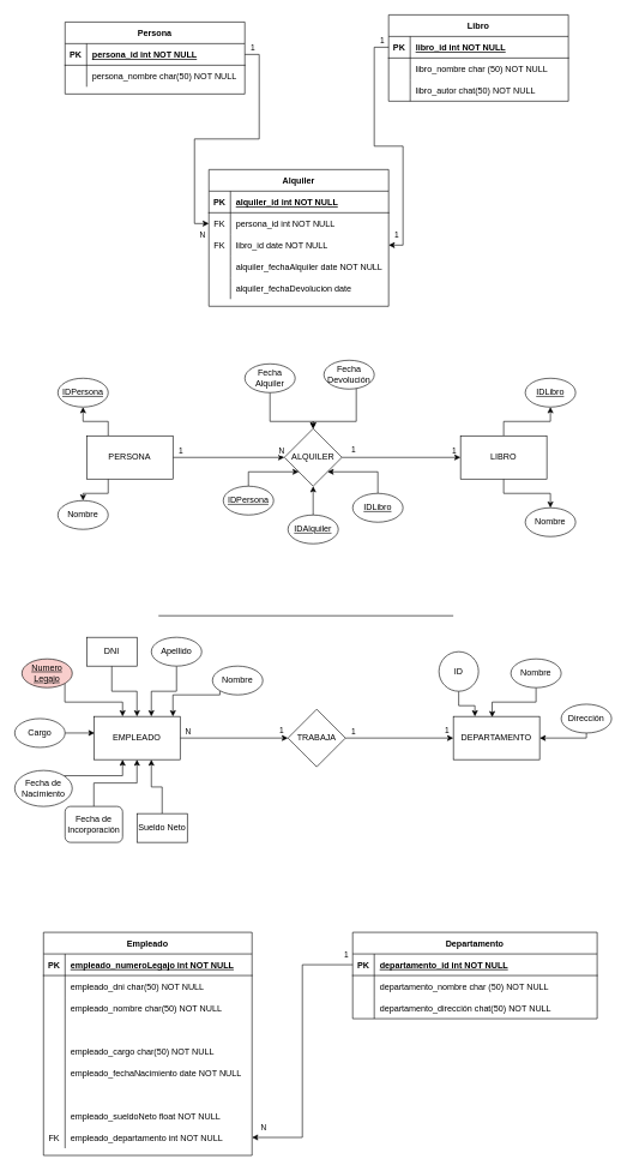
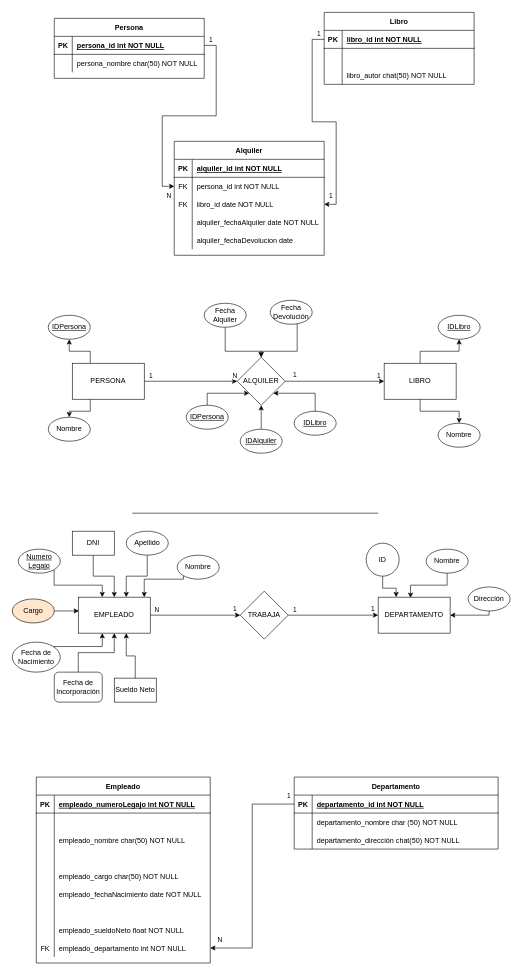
- <mxCell id="8" value="libro_nombre char (50) NOT NULL" style="shape=partialRectangle;overflow=hidden;connectable=0;fillColor=none;top=0;left=0;bottom=0;right=0;align=left;spacingLeft=6;" parent="6" vertex="1"><mxGeometry x="30" width="220" height="30" as="geometry" /></mxCell>
- <mxCell id="72" value="&lt;u&gt;Numero Legajo&lt;/u&gt;" style="ellipse;whiteSpace=wrap;html=1;fillColor=#f8cecc;" vertex="1" parent="1"><mxGeometry x="30" y="915" width="70" height="40" as="geometry" /></mxCell>
+ <mxCell id="72" value="&lt;u&gt;Numero Legajo&lt;/u&gt;" style="ellipse;whiteSpace=wrap;html=1;" vertex="1" parent="1"><mxGeometry x="30" y="915" width="70" height="40" as="geometry" /></mxCell>
- <mxCell id="88" value="Cargo" style="ellipse;whiteSpace=wrap;html=1;" vertex="1" parent="1"><mxGeometry x="20" y="998" width="70" height="40" as="geometry" /></mxCell>
+ <mxCell id="88" value="Cargo" style="ellipse;whiteSpace=wrap;html=1;fillColor=#ffe6cc;" vertex="1" parent="1"><mxGeometry x="20" y="998" width="70" height="40" as="geometry" /></mxCell>
- <mxCell id="106" value="empleado_dni char(50) NOT NULL" style="shape=partialRectangle;overflow=hidden;connectable=0;fillColor=none;top=0;left=0;bottom=0;right=0;align=left;spacingLeft=6;" vertex="1" parent="104"><mxGeometry x="30" width="260" height="30" as="geometry" /></mxCell>
